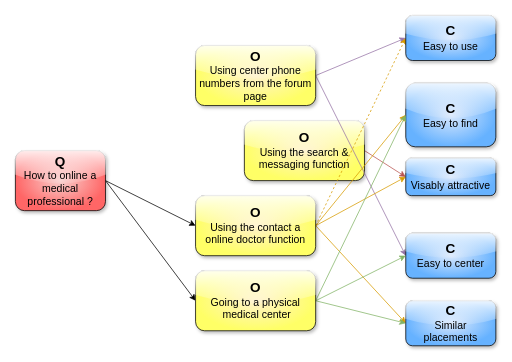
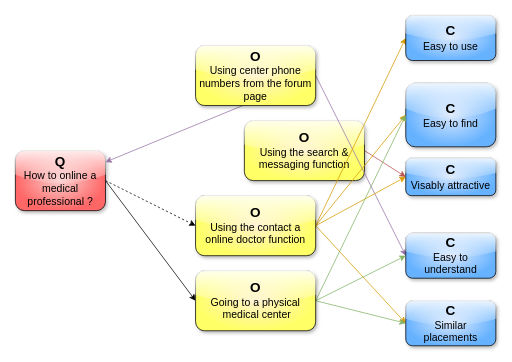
- <mxCell id="7" style="edgeStyle=none;rounded=0;orthogonalLoop=1;jettySize=auto;html=1;exitX=1;exitY=0.5;exitDx=0;exitDy=0;entryX=0;entryY=0.5;entryDx=0;entryDy=0;fillColor=#e1d5e7;strokeColor=#9673a6;" edge="1" parent="1" source="9" target="15"><mxGeometry relative="1" as="geometry" /></mxCell>
+ <mxCell id="7" style="edgeStyle=none;rounded=0;orthogonalLoop=1;jettySize=auto;html=1;exitX=1;exitY=0.5;exitDx=0;exitDy=0;fillColor=#e1d5e7;strokeColor=#9673a6;" edge="1" parent="1" source="9" target="4"><mxGeometry relative="1" as="geometry" /></mxCell>
- <mxCell id="10" style="edgeStyle=none;rounded=0;orthogonalLoop=1;jettySize=auto;html=1;exitX=1;exitY=0.5;exitDx=0;exitDy=0;entryX=0;entryY=0.5;entryDx=0;entryDy=0;fillColor=#ffe6cc;strokeColor=#d79b00;dashed=1;" edge="1" parent="1" source="14" target="15"><mxGeometry relative="1" as="geometry" /></mxCell>
+ <mxCell id="10" style="edgeStyle=none;rounded=0;orthogonalLoop=1;jettySize=auto;html=1;exitX=1;exitY=0.5;exitDx=0;exitDy=0;entryX=0;entryY=0.5;entryDx=0;entryDy=0;fillColor=#ffe6cc;strokeColor=#d79b00;" edge="1" parent="1" source="14" target="15"><mxGeometry relative="1" as="geometry" /></mxCell>
- <mxCell id="2" style="rounded=0;orthogonalLoop=1;jettySize=auto;html=1;exitX=1;exitY=0.5;exitDx=0;exitDy=0;entryX=0;entryY=0.5;entryDx=0;entryDy=0;" edge="1" parent="1" source="4" target="14"><mxGeometry relative="1" as="geometry" /></mxCell>
+ <mxCell id="2" style="rounded=0;orthogonalLoop=1;jettySize=auto;html=1;exitX=1;exitY=0.5;exitDx=0;exitDy=0;entryX=0;entryY=0.5;entryDx=0;entryDy=0;dashed=1;" edge="1" parent="1" source="4" target="14"><mxGeometry relative="1" as="geometry" /></mxCell>
- <mxCell id="18" value="&lt;font&gt;&lt;b&gt;&lt;font style=&quot;font-size: 18px&quot;&gt;C&lt;/font&gt;&lt;/b&gt;&lt;br&gt;&lt;span style=&quot;font-size: 14px&quot;&gt;Easy to center&lt;/span&gt;&lt;br&gt;&lt;/font&gt;" style="rounded=1;whiteSpace=wrap;html=1;fillColor=#dae8fc;strokeColor=#000000;glass=1;shadow=1;gradientDirection=radial;gradientColor=#66B2FF;" parent="1" vertex="1"><mxGeometry x="540" y="310" width="120" height="60" as="geometry" /></mxCell>
+ <mxCell id="18" value="&lt;font&gt;&lt;b&gt;&lt;font style=&quot;font-size: 18px&quot;&gt;C&lt;/font&gt;&lt;/b&gt;&lt;br&gt;&lt;span style=&quot;font-size: 14px&quot;&gt;Easy to understand&lt;/span&gt;&lt;br&gt;&lt;/font&gt;" style="rounded=1;whiteSpace=wrap;html=1;fillColor=#dae8fc;strokeColor=#000000;glass=1;shadow=1;gradientDirection=radial;gradientColor=#66B2FF;" parent="1" vertex="1"><mxGeometry x="540" y="310" width="120" height="60" as="geometry" /></mxCell>
